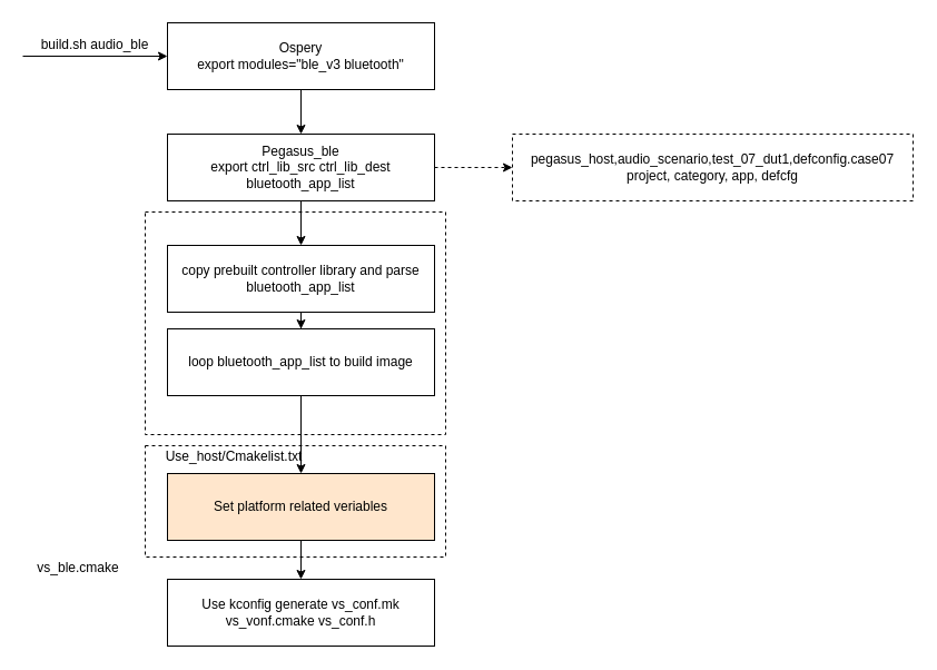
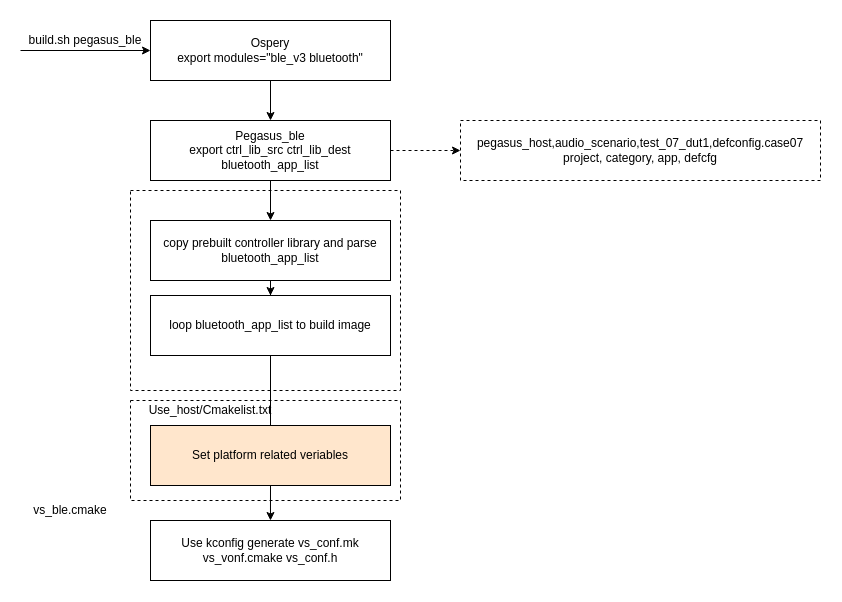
- <mxCell id="5" value="build.sh audio_ble" style="text;html=1;strokeColor=none;fillColor=none;align=center;verticalAlign=middle;whiteSpace=wrap;rounded=0;" parent="1" vertex="1"><mxGeometry x="20" y="30" width="130" height="20" as="geometry" /></mxCell>
+ <mxCell id="5" value="build.sh pegasus_ble" style="text;html=1;strokeColor=none;fillColor=none;align=center;verticalAlign=middle;whiteSpace=wrap;rounded=0;" parent="1" vertex="1"><mxGeometry x="20" y="30" width="130" height="20" as="geometry" /></mxCell>
- <mxCell id="12" value="" style="edgeStyle=orthogonalEdgeStyle;rounded=0;orthogonalLoop=1;jettySize=auto;html=1;" edge="1" parent="1" source="13" target="15"><mxGeometry relative="1" as="geometry" /></mxCell>
+ <mxCell id="12" value="" style="edgeStyle=orthogonalEdgeStyle;rounded=0;orthogonalLoop=1;jettySize=auto;html=1;endArrow=none;" edge="1" parent="1" source="13" target="15"><mxGeometry relative="1" as="geometry" /></mxCell>
